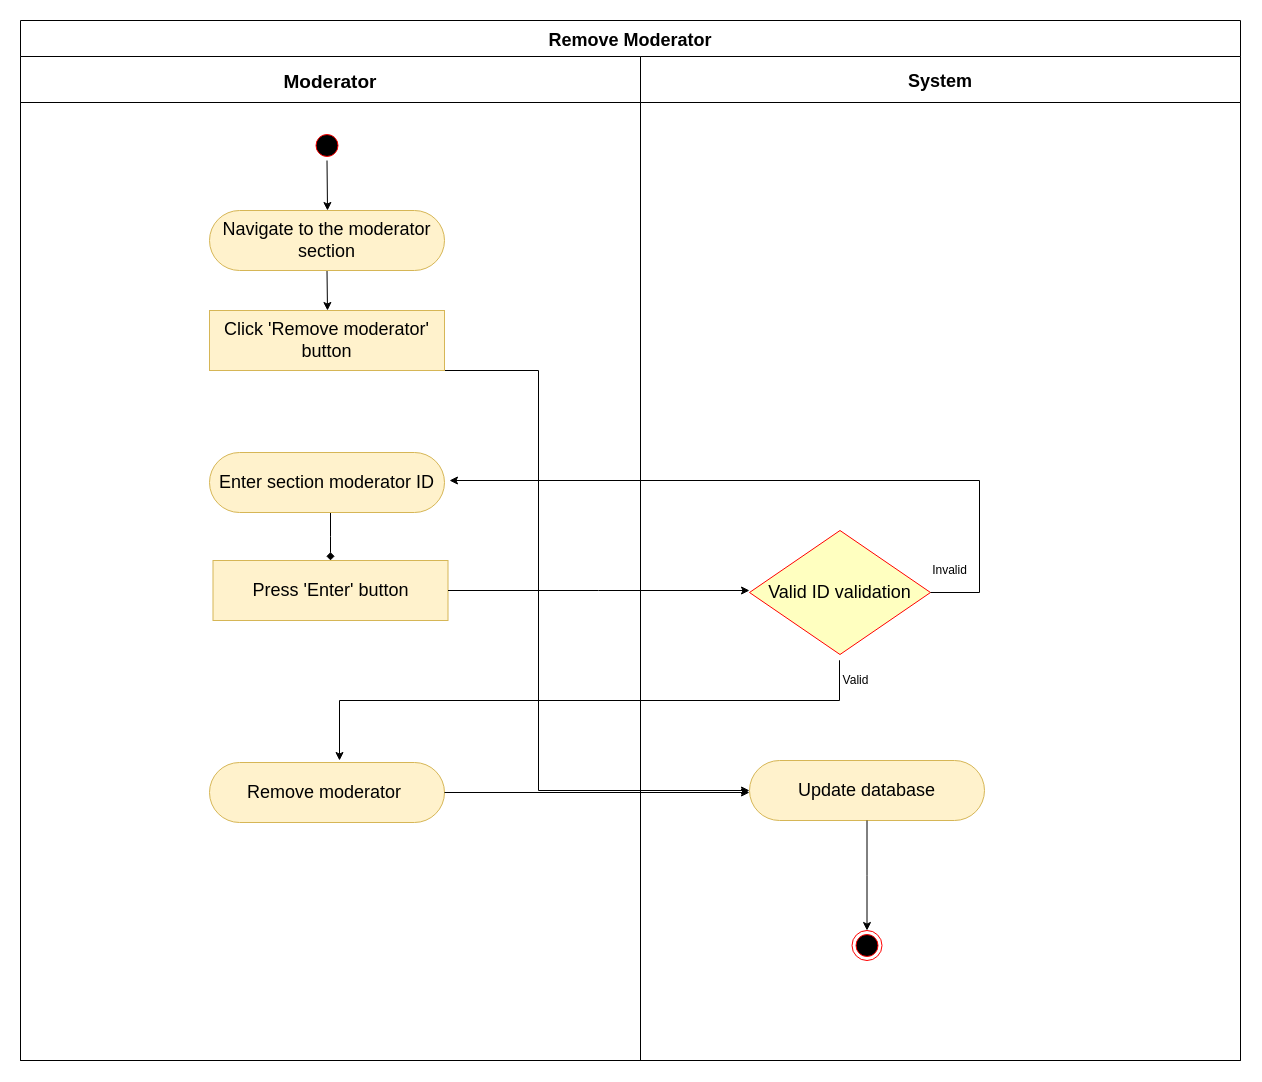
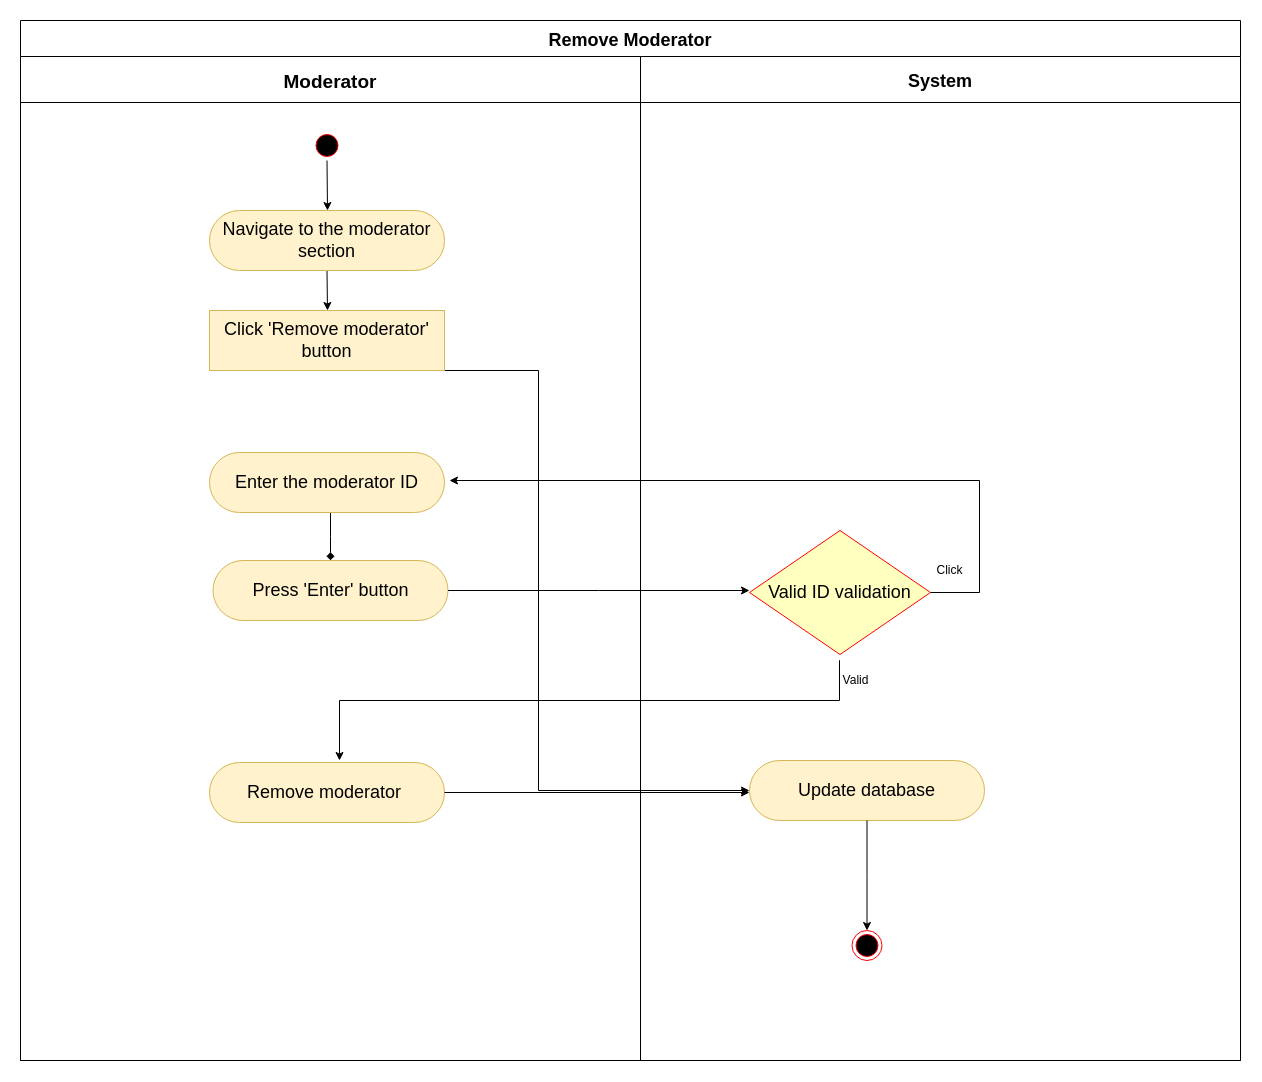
- <mxCell id="11" value="&lt;span id=&quot;docs-internal-guid-8911267b-7fff-a18d-b840-a1d3abe466f2&quot;&gt;&lt;span style=&quot;background-color: transparent; font-variant-numeric: normal; font-variant-east-asian: normal; vertical-align: baseline;&quot;&gt;&lt;font style=&quot;font-size: 18px;&quot;&gt;Enter section moderator ID&lt;/font&gt;&lt;/span&gt;&lt;/span&gt;" style="rounded=1;whiteSpace=wrap;html=1;fontSize=18;arcSize=50;fillColor=#fff2cc;strokeColor=#d6b656;" vertex="1" parent="3"><mxGeometry x="189" y="396" width="235" height="60" as="geometry" /></mxCell>
+ <mxCell id="11" value="&lt;span id=&quot;docs-internal-guid-8911267b-7fff-a18d-b840-a1d3abe466f2&quot;&gt;&lt;span style=&quot;background-color: transparent; font-variant-numeric: normal; font-variant-east-asian: normal; vertical-align: baseline;&quot;&gt;&lt;font style=&quot;font-size: 18px;&quot;&gt;Enter the moderator ID&lt;/font&gt;&lt;/span&gt;&lt;/span&gt;" style="rounded=1;whiteSpace=wrap;html=1;fontSize=18;arcSize=50;fillColor=#fff2cc;strokeColor=#d6b656;" vertex="1" parent="3"><mxGeometry x="189" y="396" width="235" height="60" as="geometry" /></mxCell>
- <mxCell id="24" value="Invalid" style="text;html=1;align=center;verticalAlign=middle;resizable=0;points=[];autosize=1;strokeColor=none;fillColor=none;" vertex="1" parent="1"><mxGeometry x="919" y="555" width="60" height="30" as="geometry" /></mxCell>
+ <mxCell id="24" value="Click" style="text;html=1;align=center;verticalAlign=middle;resizable=0;points=[];autosize=1;strokeColor=none;fillColor=none;" vertex="1" parent="1"><mxGeometry x="919" y="555" width="60" height="30" as="geometry" /></mxCell>
- <mxCell id="12" value="&lt;span id=&quot;docs-internal-guid-8911267b-7fff-a18d-b840-a1d3abe466f2&quot;&gt;&lt;span style=&quot;background-color: transparent; font-variant-numeric: normal; font-variant-east-asian: normal; vertical-align: baseline;&quot;&gt;&lt;font style=&quot;font-size: 18px;&quot;&gt;Press 'Enter' button&lt;/font&gt;&lt;/span&gt;&lt;/span&gt;" style="whiteSpace=wrap;html=1;fontSize=18;arcSize=50;fillColor=#fff2cc;strokeColor=#d6b656;rounded=0;" vertex="1" parent="3"><mxGeometry x="192.5" y="504" width="235" height="60" as="geometry" /></mxCell>
+ <mxCell id="12" value="&lt;span id=&quot;docs-internal-guid-8911267b-7fff-a18d-b840-a1d3abe466f2&quot;&gt;&lt;span style=&quot;background-color: transparent; font-variant-numeric: normal; font-variant-east-asian: normal; vertical-align: baseline;&quot;&gt;&lt;font style=&quot;font-size: 18px;&quot;&gt;Press 'Enter' button&lt;/font&gt;&lt;/span&gt;&lt;/span&gt;" style="rounded=1;whiteSpace=wrap;html=1;fontSize=18;arcSize=50;fillColor=#fff2cc;strokeColor=#d6b656;" vertex="1" parent="3"><mxGeometry x="192.5" y="504" width="235" height="60" as="geometry" /></mxCell>
